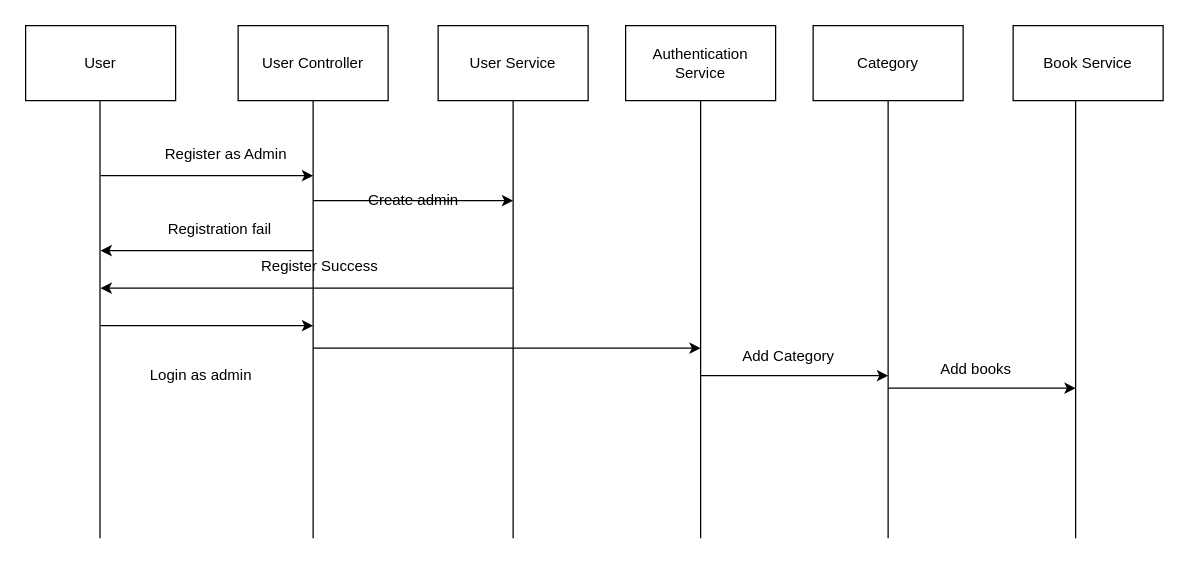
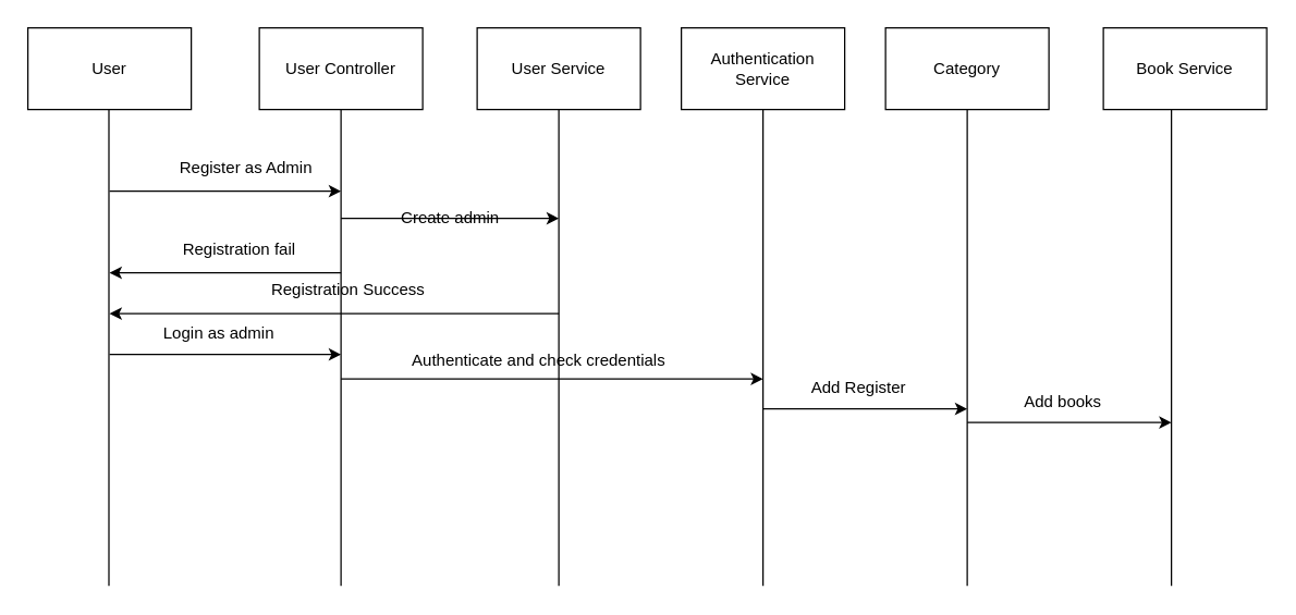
- <mxCell id="21" value="Register Success" style="text;html=1;align=center;verticalAlign=middle;resizable=0;points=[];autosize=1;strokeColor=none;fillColor=none;" vertex="1" parent="1"><mxGeometry x="185" y="198" width="140" height="30" as="geometry" /></mxCell>
+ <mxCell id="21" value="Registration Success" style="text;html=1;align=center;verticalAlign=middle;resizable=0;points=[];autosize=1;strokeColor=none;fillColor=none;" vertex="1" parent="1"><mxGeometry x="185" y="198" width="140" height="30" as="geometry" /></mxCell>
+ <mxCell id="25" value="Authenticate and check credentials" style="text;html=1;align=center;verticalAlign=middle;resizable=0;points=[];autosize=1;strokeColor=none;fillColor=none;" vertex="1" parent="1"><mxGeometry x="290" y="250" width="210" height="30" as="geometry" /></mxCell>
- <mxCell id="27" value="Add Category" style="text;html=1;align=center;verticalAlign=middle;resizable=0;points=[];autosize=1;strokeColor=none;fillColor=none;" vertex="1" parent="1"><mxGeometry x="580" y="270" width="100" height="30" as="geometry" /></mxCell>
+ <mxCell id="27" value="Add Register" style="text;html=1;align=center;verticalAlign=middle;resizable=0;points=[];autosize=1;strokeColor=none;fillColor=none;" vertex="1" parent="1"><mxGeometry x="580" y="270" width="100" height="30" as="geometry" /></mxCell>
- <mxCell id="23" value="Login as admin" style="text;html=1;align=center;verticalAlign=middle;resizable=0;points=[];autosize=1;strokeColor=none;fillColor=none;" vertex="1" parent="1"><mxGeometry x="110" y="285" width="100" height="30" as="geometry" /></mxCell>
+ <mxCell id="23" value="Login as admin" style="text;html=1;align=center;verticalAlign=middle;resizable=0;points=[];autosize=1;strokeColor=none;fillColor=none;" vertex="1" parent="1"><mxGeometry x="110" y="230" width="100" height="30" as="geometry" /></mxCell>
